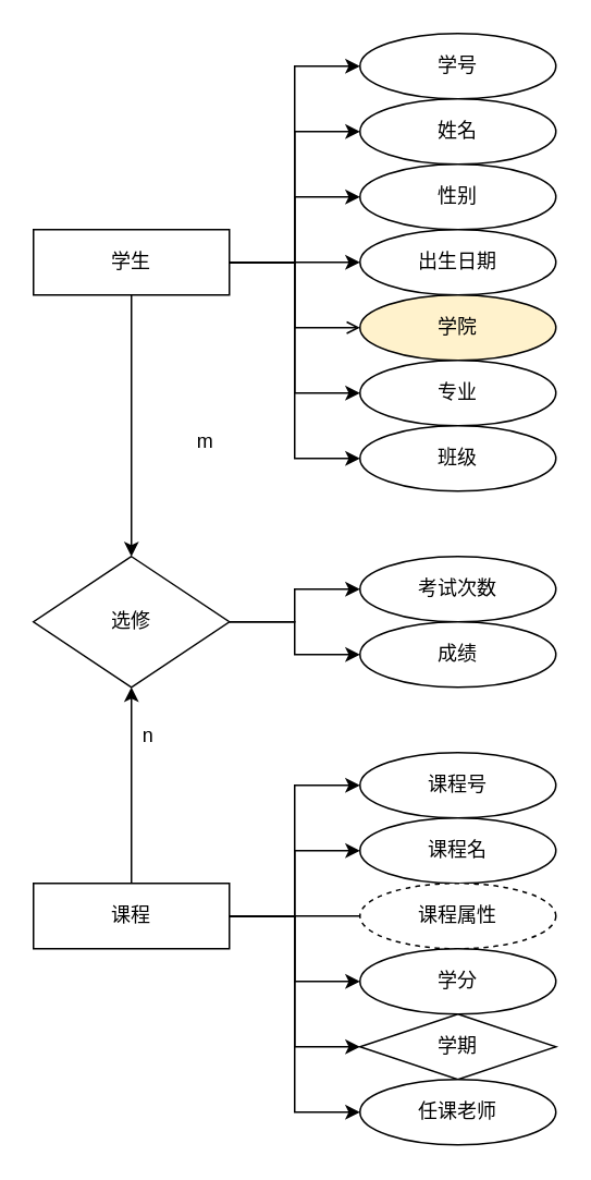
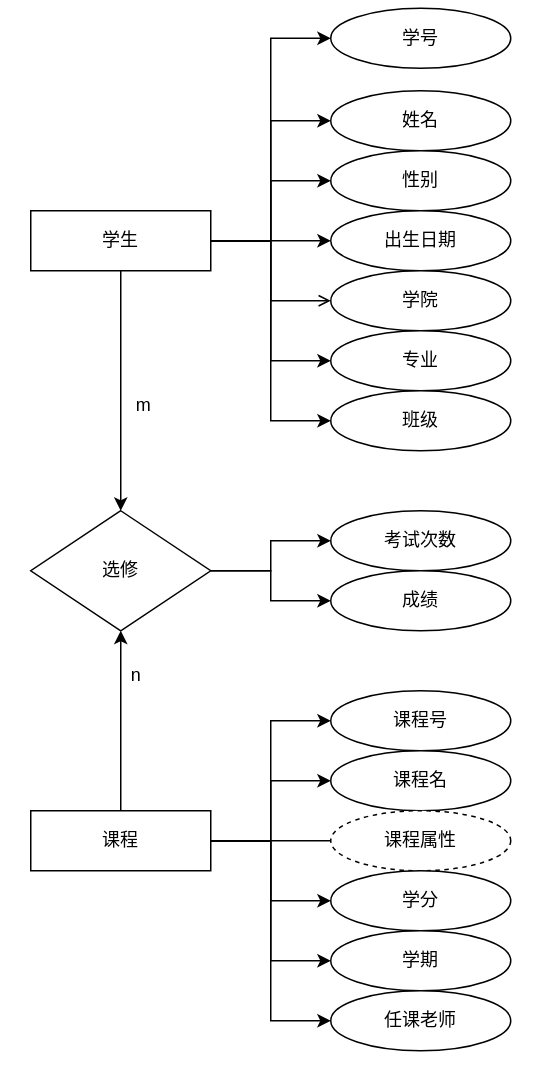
- <mxCell id="11" value="学号" style="ellipse;whiteSpace=wrap;html=1;" vertex="1" parent="1"><mxGeometry x="220" y="20" width="120" height="40" as="geometry" /></mxCell>
+ <mxCell id="11" value="学号" style="ellipse;whiteSpace=wrap;html=1;" vertex="1" parent="1"><mxGeometry x="220" y="5" width="120" height="40" as="geometry" /></mxCell>
- <mxCell id="15" value="学院" style="ellipse;whiteSpace=wrap;html=1;fillColor=#fff2cc;" vertex="1" parent="1"><mxGeometry x="220" y="180" width="120" height="40" as="geometry" /></mxCell>
+ <mxCell id="15" value="学院" style="ellipse;whiteSpace=wrap;html=1;" vertex="1" parent="1"><mxGeometry x="220" y="180" width="120" height="40" as="geometry" /></mxCell>
- <mxCell id="35" value="m" style="text;html=1;align=center;verticalAlign=middle;resizable=0;points=[];autosize=1;" vertex="1" parent="1"><mxGeometry x="110" y="260" width="30" height="20" as="geometry" /></mxCell>
+ <mxCell id="35" value="m" style="text;html=1;align=center;verticalAlign=middle;resizable=0;points=[];autosize=1;" vertex="1" parent="1"><mxGeometry x="80" y="260" width="30" height="20" as="geometry" /></mxCell>
- <mxCell id="30" value="学期" style="rhombus;whiteSpace=wrap;html=1;" vertex="1" parent="1"><mxGeometry x="220" y="620" width="120" height="40" as="geometry" /></mxCell>
+ <mxCell id="30" value="学期" style="ellipse;whiteSpace=wrap;html=1;" vertex="1" parent="1"><mxGeometry x="220" y="620" width="120" height="40" as="geometry" /></mxCell>
